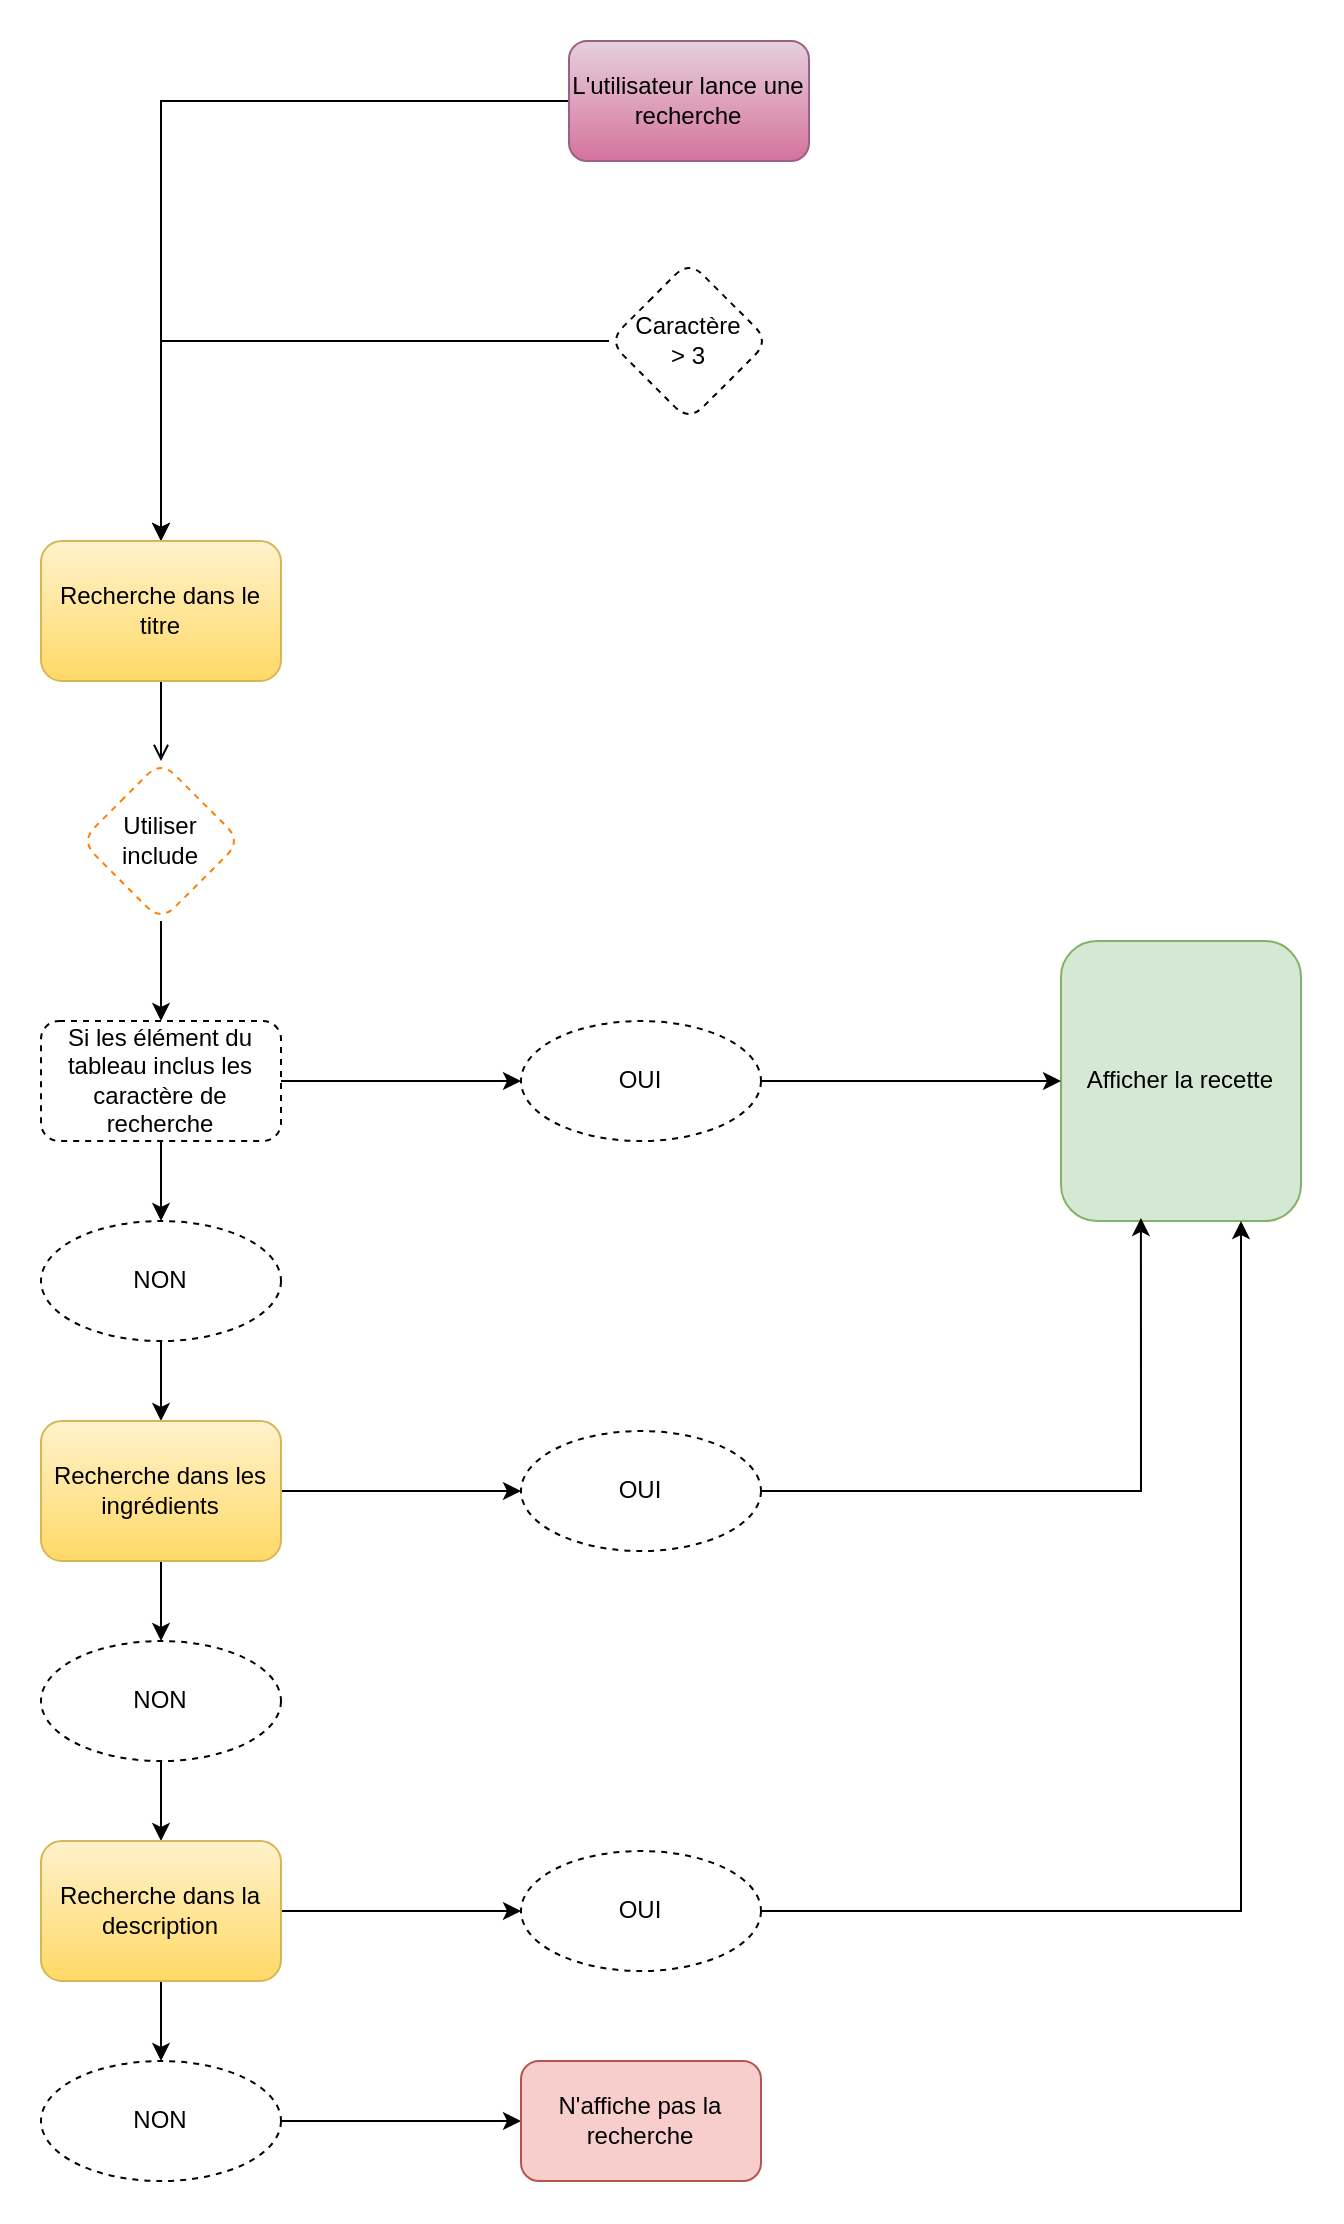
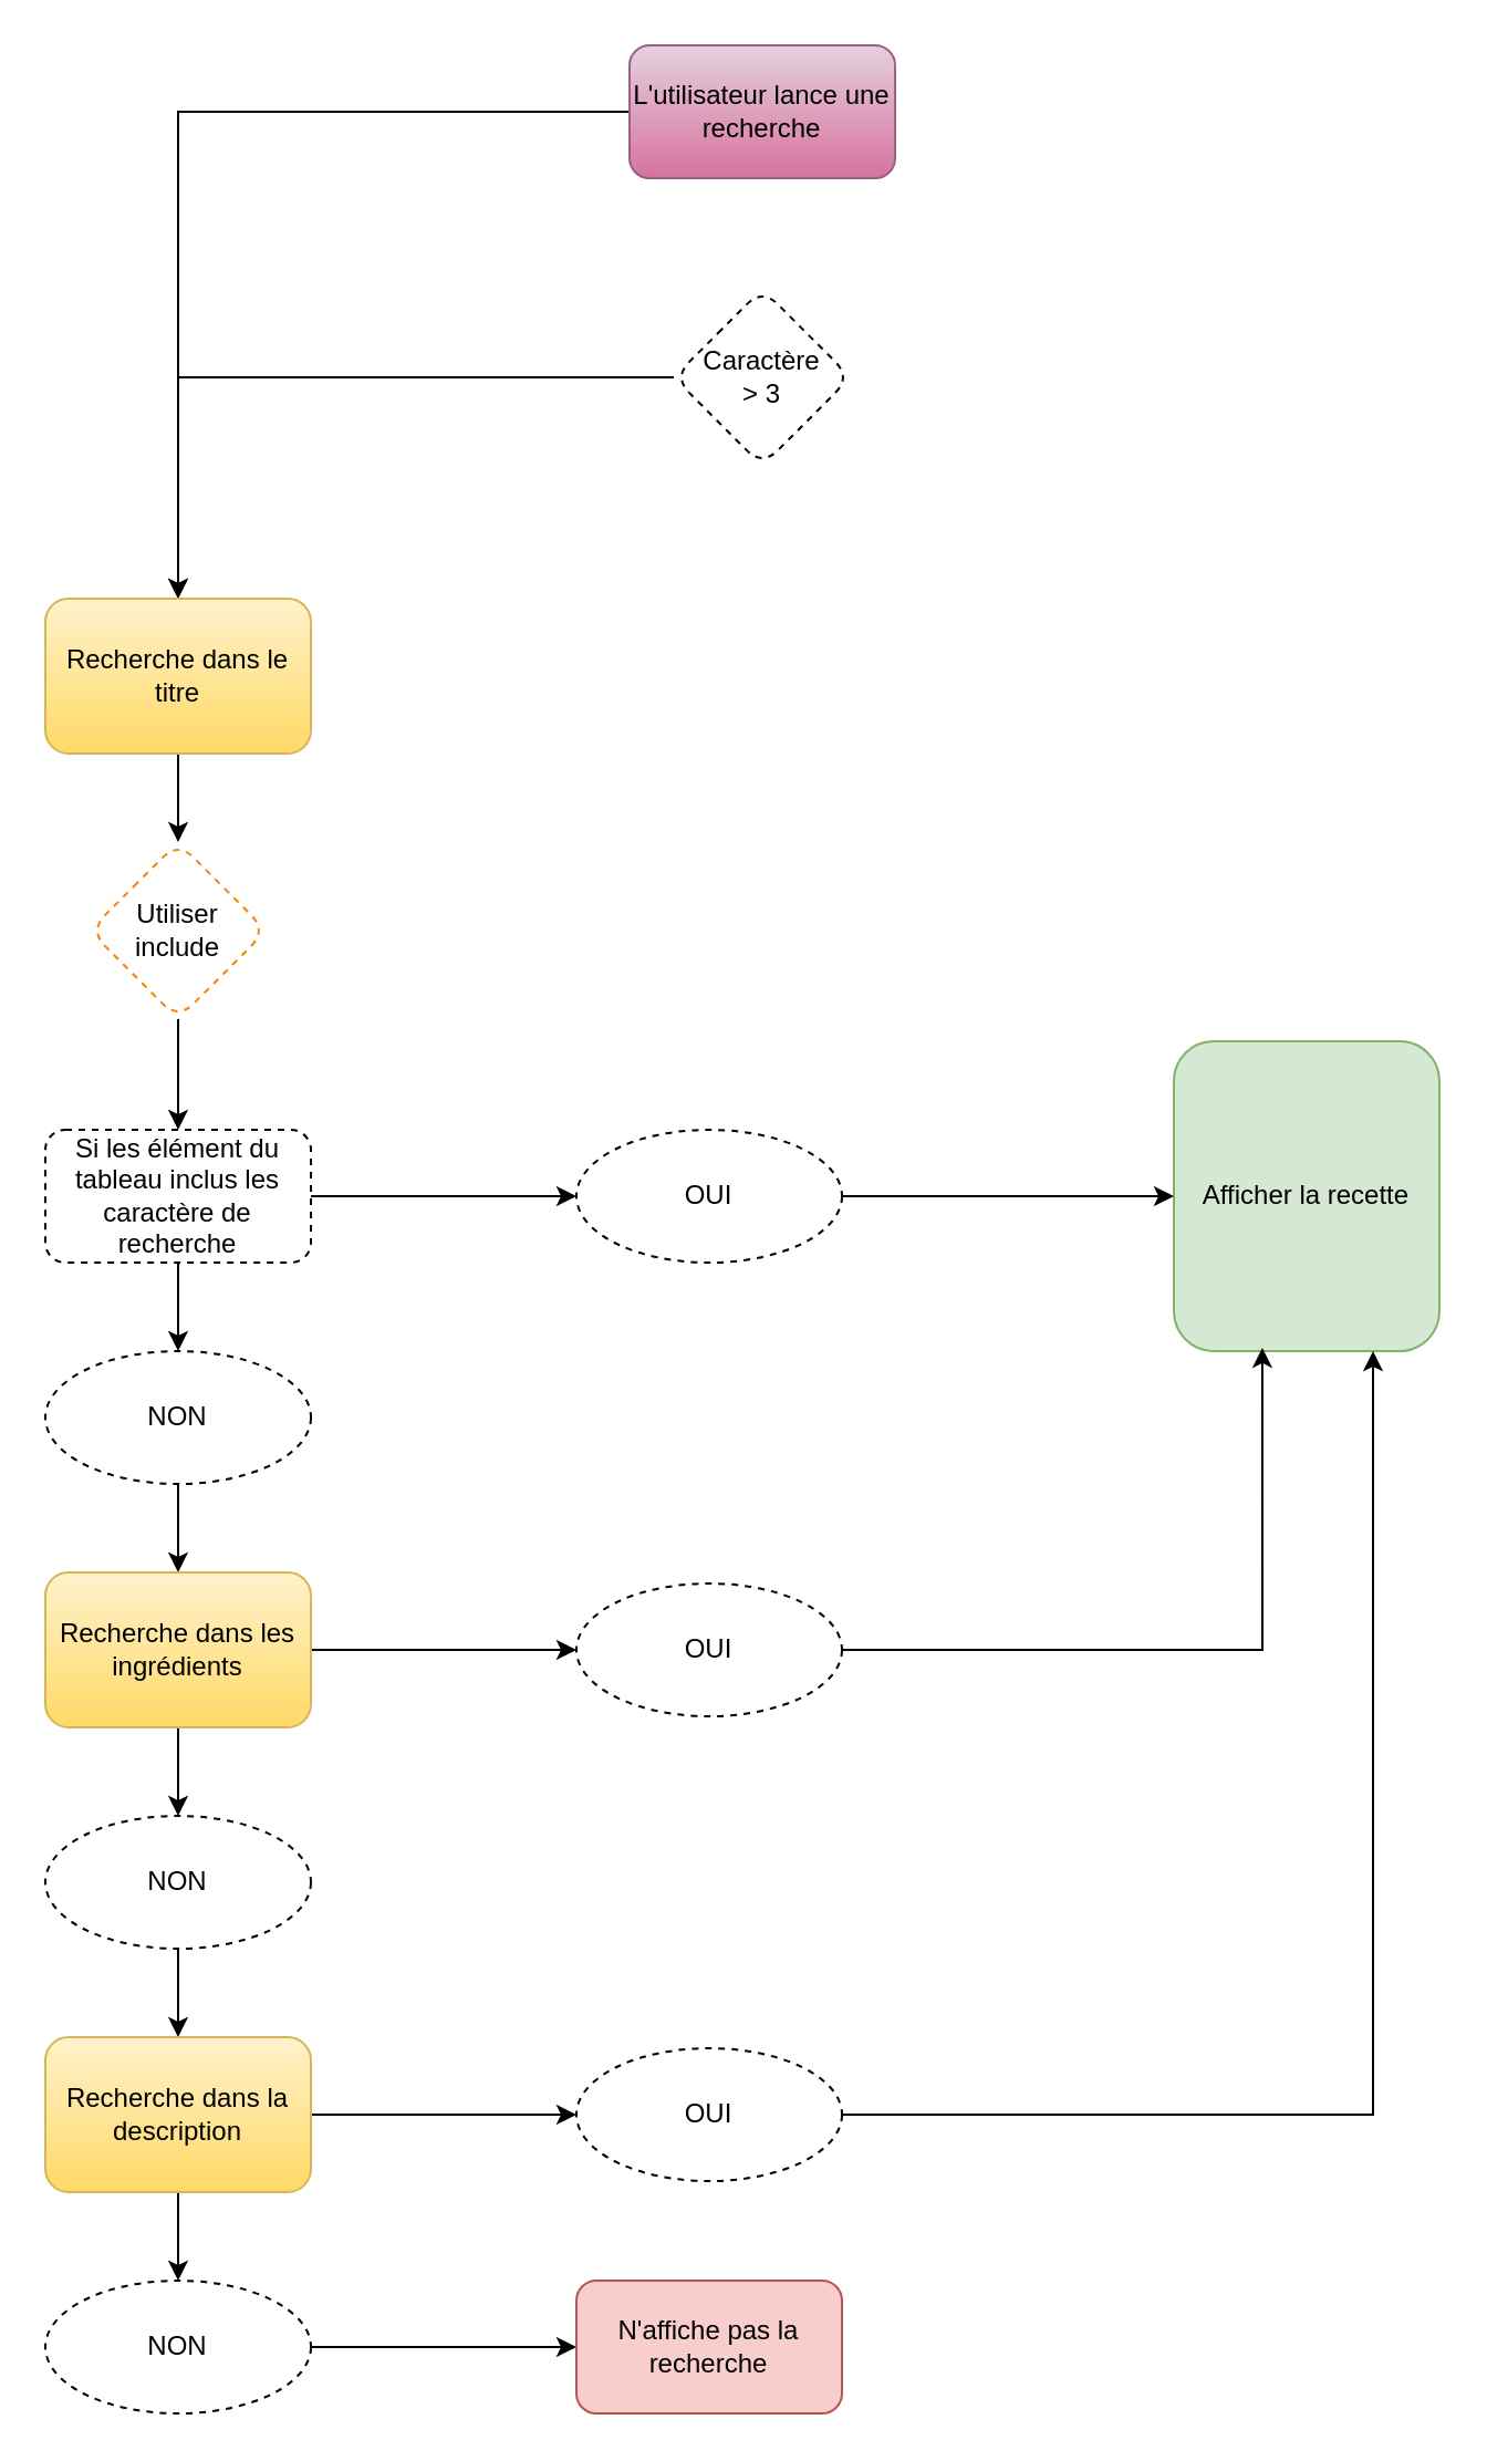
- <mxCell id="6" value="" style="edgeStyle=orthogonalEdgeStyle;rounded=0;orthogonalLoop=1;jettySize=auto;html=1;endArrow=open;" edge="1" parent="1" source="7" target="9"><mxGeometry relative="1" as="geometry" /></mxCell>
+ <mxCell id="6" value="" style="edgeStyle=orthogonalEdgeStyle;rounded=0;orthogonalLoop=1;jettySize=auto;html=1;" edge="1" parent="1" source="7" target="9"><mxGeometry relative="1" as="geometry" /></mxCell>
